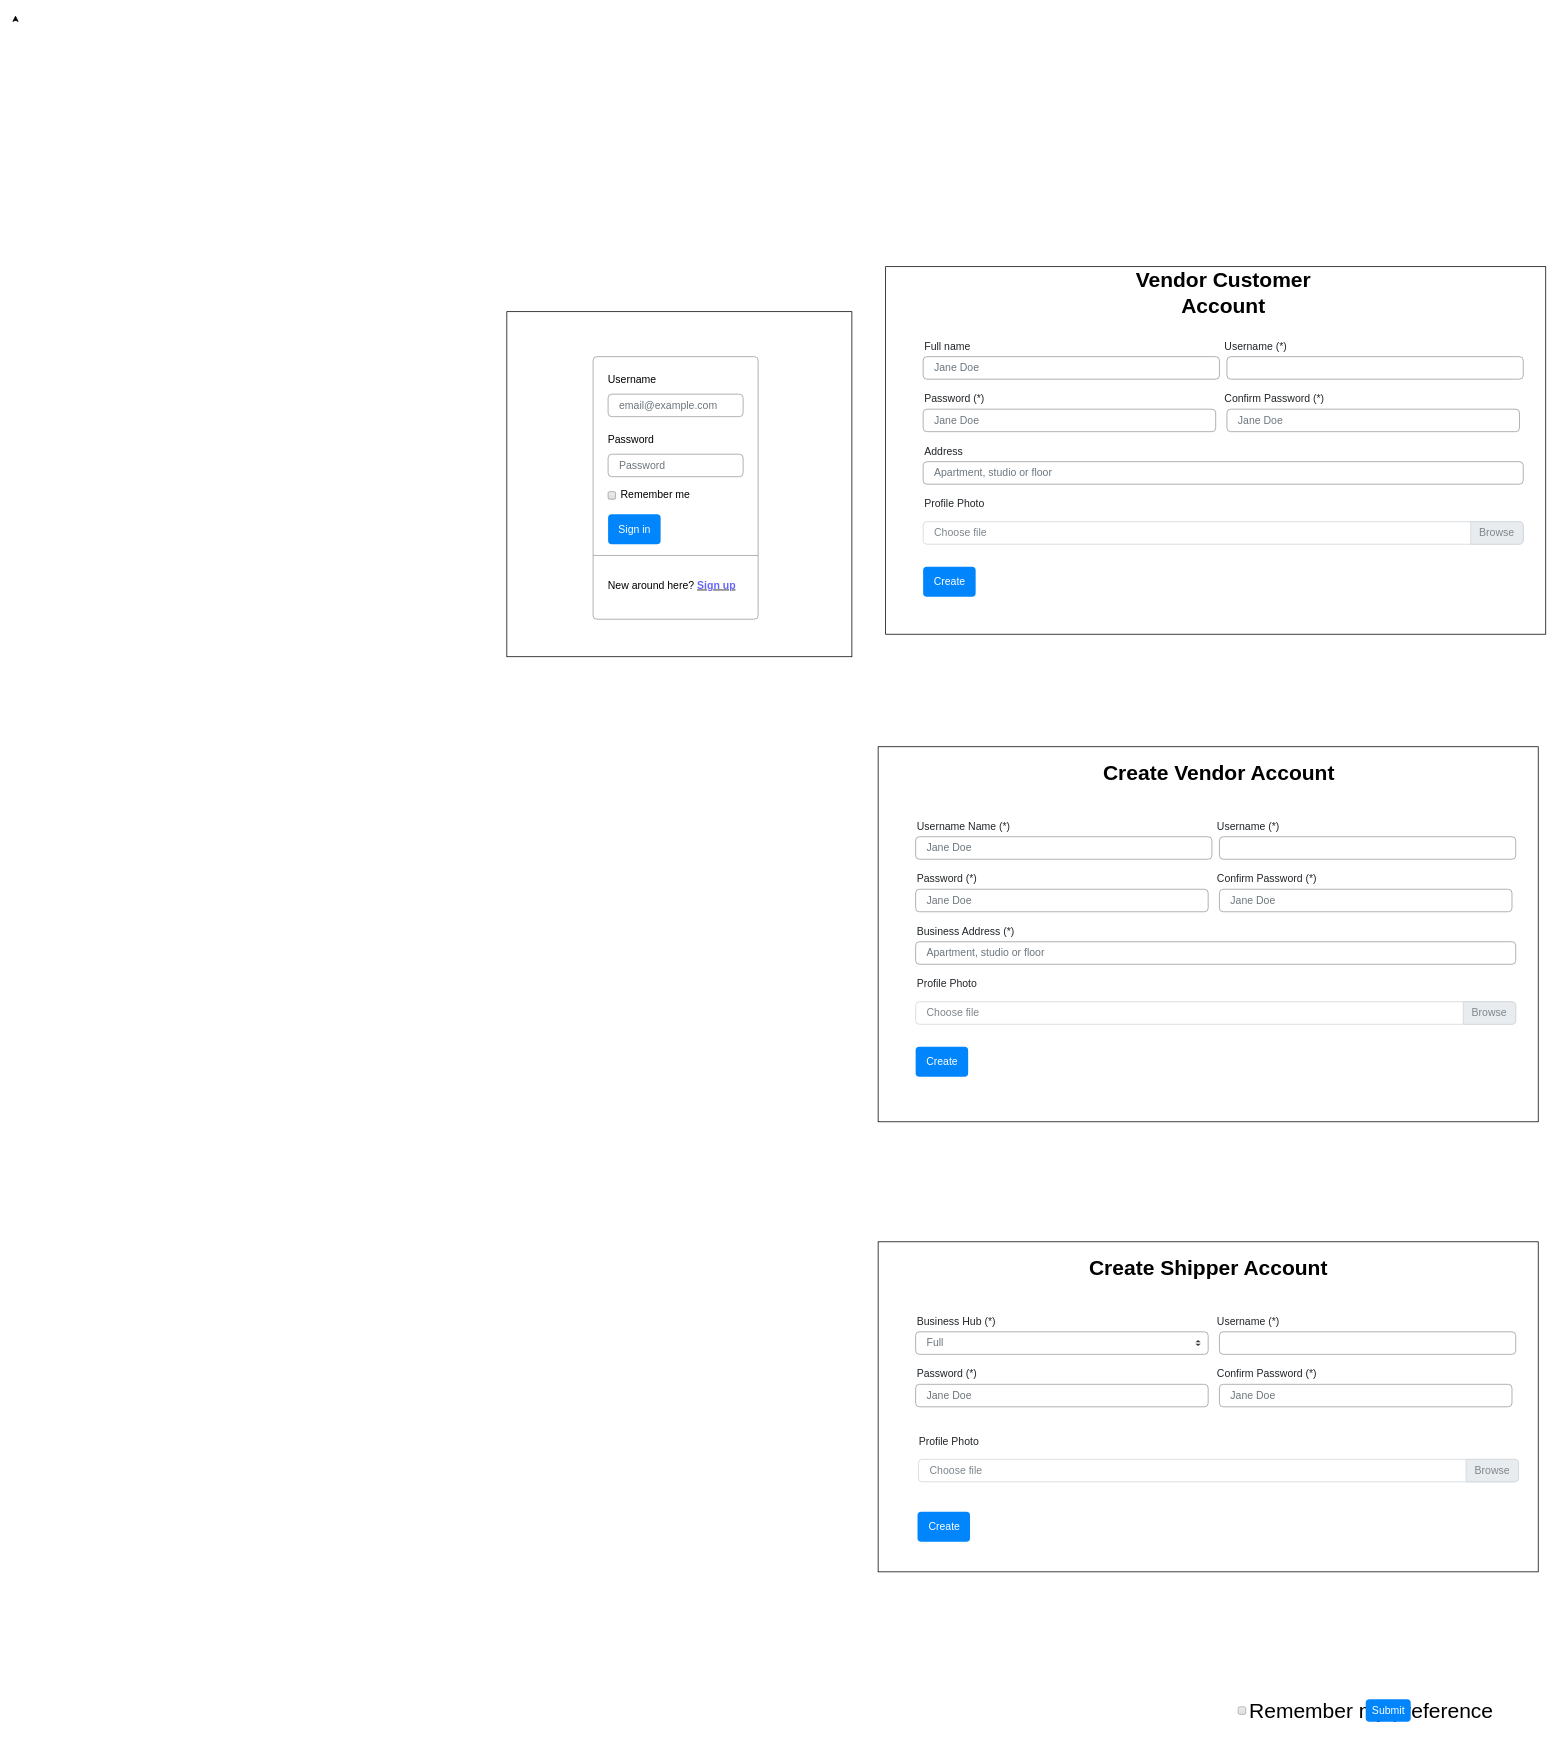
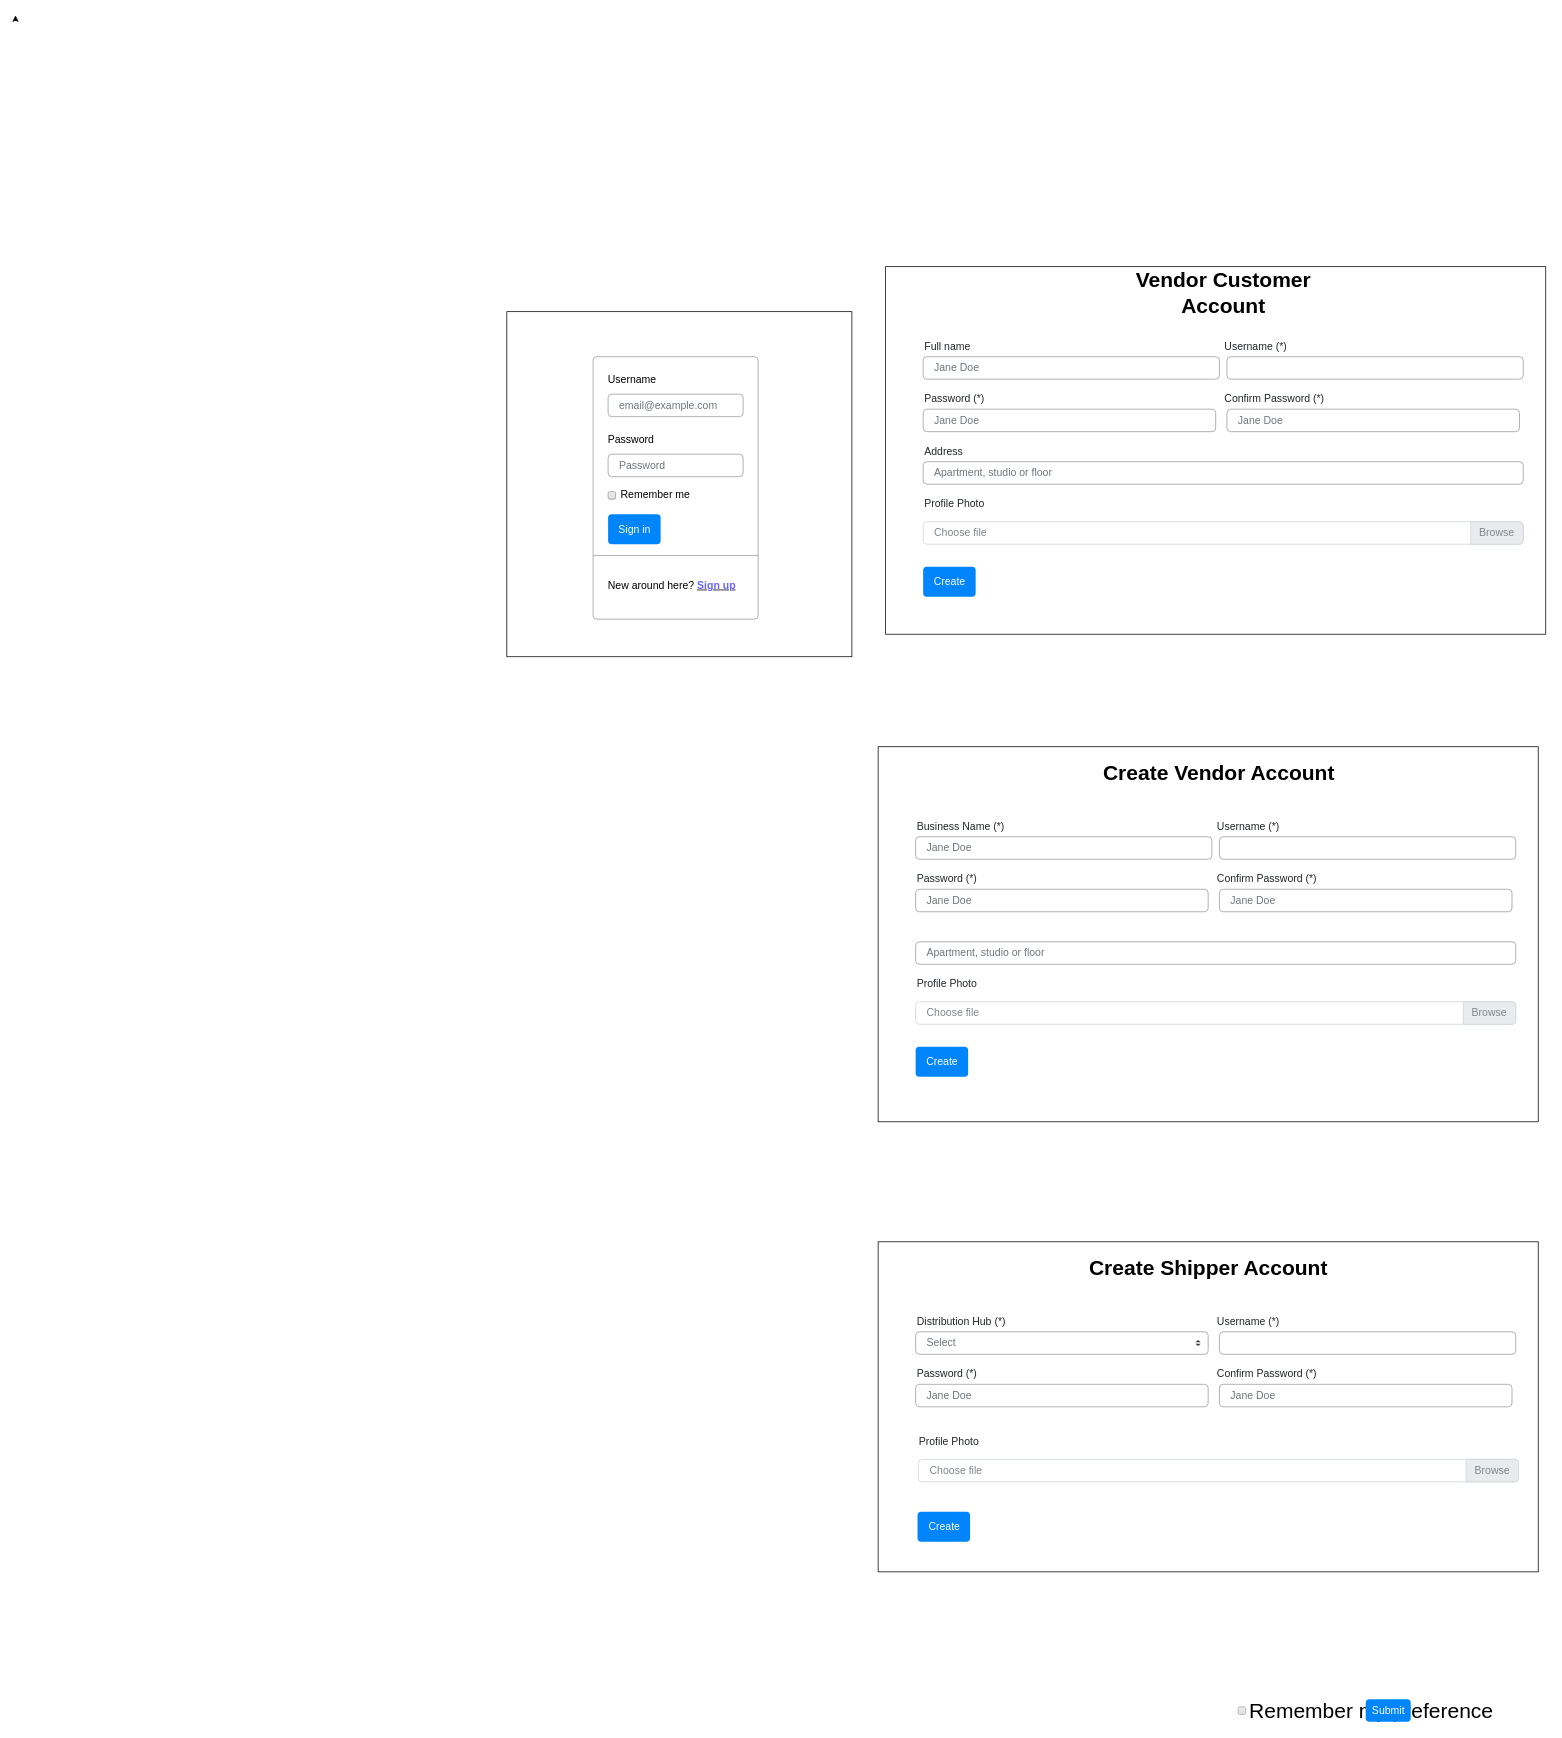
- <mxCell id="30" value="Username Name (*)" style="fillColor=none;strokeColor=none;align=left;fontSize=14;fontColor=#212529;" vertex="1" parent="1"><mxGeometry x="1220" y="1085" width="400" height="30" as="geometry" /></mxCell>
+ <mxCell id="30" value="Business Name (*)" style="fillColor=none;strokeColor=none;align=left;fontSize=14;fontColor=#212529;" vertex="1" parent="1"><mxGeometry x="1220" y="1085" width="400" height="30" as="geometry" /></mxCell>
- <mxCell id="36" value="Business Address (*)" style="fillColor=none;strokeColor=none;align=left;fontSize=14;fontColor=#212529;" vertex="1" parent="1"><mxGeometry x="1220" y="1225" width="390" height="30" as="geometry" /></mxCell>
- <mxCell id="46" value="Business Hub (*)" style="fillColor=none;strokeColor=none;align=left;fontSize=14;fontColor=#212529;" vertex="1" parent="1"><mxGeometry x="1220" y="1745" width="400" height="30" as="geometry" /></mxCell>
+ <mxCell id="46" value="Distribution Hub (*)" style="fillColor=none;strokeColor=none;align=left;fontSize=14;fontColor=#212529;" vertex="1" parent="1"><mxGeometry x="1220" y="1745" width="400" height="30" as="geometry" /></mxCell>
- <mxCell id="58" value="Full" style="html=1;shadow=0;dashed=0;shape=mxgraph.bootstrap.rrect;rSize=5;fillColor=#ffffff;strokeColor=#999999;align=left;spacing=15;fontSize=14;fontColor=#6C767D;" vertex="1" parent="1"><mxGeometry x="1220" y="1775" width="390" height="30" as="geometry" /></mxCell>
+ <mxCell id="58" value="Select" style="html=1;shadow=0;dashed=0;shape=mxgraph.bootstrap.rrect;rSize=5;fillColor=#ffffff;strokeColor=#999999;align=left;spacing=15;fontSize=14;fontColor=#6C767D;" vertex="1" parent="1"><mxGeometry x="1220" y="1775" width="390" height="30" as="geometry" /></mxCell>
